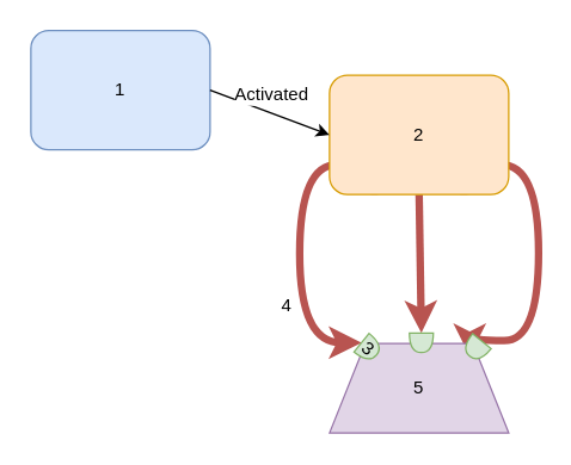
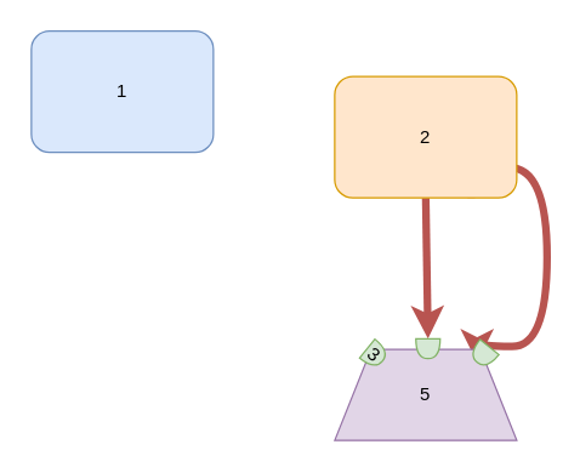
- <mxCell id="8" value="" style="endArrow=classic;html=1;exitX=1;exitY=0.5;exitDx=0;exitDy=0;entryX=0;entryY=0.5;entryDx=0;entryDy=0;" edge="1" parent="1" source="2" target="7"><mxGeometry width="50" height="50" relative="1" as="geometry"><mxPoint x="130" y="150" as="sourcePoint" /><mxPoint x="180" y="100" as="targetPoint" /></mxGeometry></mxCell>
- <mxCell id="9" value="Activated" style="text;html=1;resizable=0;points=[];align=center;verticalAlign=middle;labelBackgroundColor=#ffffff;" vertex="1" connectable="0" parent="8"><mxGeometry x="-0.15" y="1" relative="1" as="geometry"><mxPoint x="6" y="-9" as="offset" /></mxGeometry></mxCell>
- <mxCell id="3" style="edgeStyle=orthogonalEdgeStyle;rounded=0;orthogonalLoop=1;jettySize=auto;html=1;exitX=0.25;exitY=1;exitDx=0;exitDy=0;entryX=0;entryY=0.5;entryDx=0;entryDy=0;entryPerimeter=0;curved=1;strokeWidth=5;fillColor=#f8cecc;strokeColor=#b85450;" edge="1" parent="1" source="7" target="11"><mxGeometry relative="1" as="geometry"><Array as="points"><mxPoint x="200" y="110" /><mxPoint x="200" y="229" /></Array></mxGeometry></mxCell>
- <mxCell id="4" value="4" style="text;html=1;resizable=0;points=[];align=center;verticalAlign=middle;labelBackgroundColor=#ffffff;" vertex="1" connectable="0" parent="3"><mxGeometry x="0.503" y="9" relative="1" as="geometry"><mxPoint x="-19" y="-8.5" as="offset" /></mxGeometry></mxCell>
